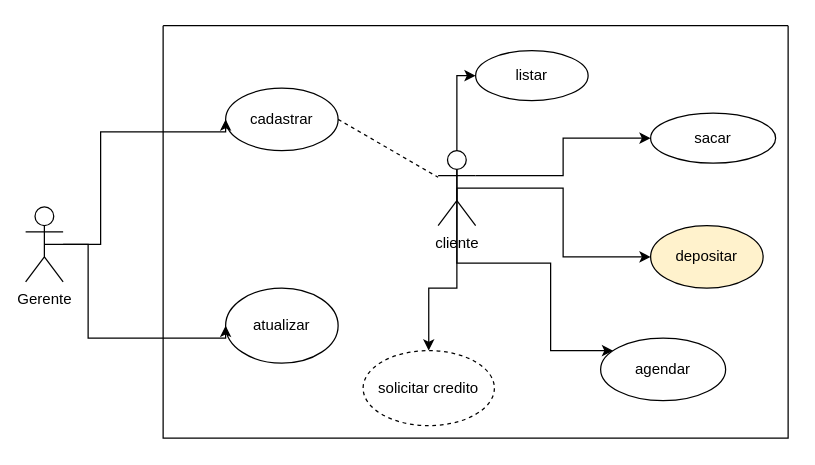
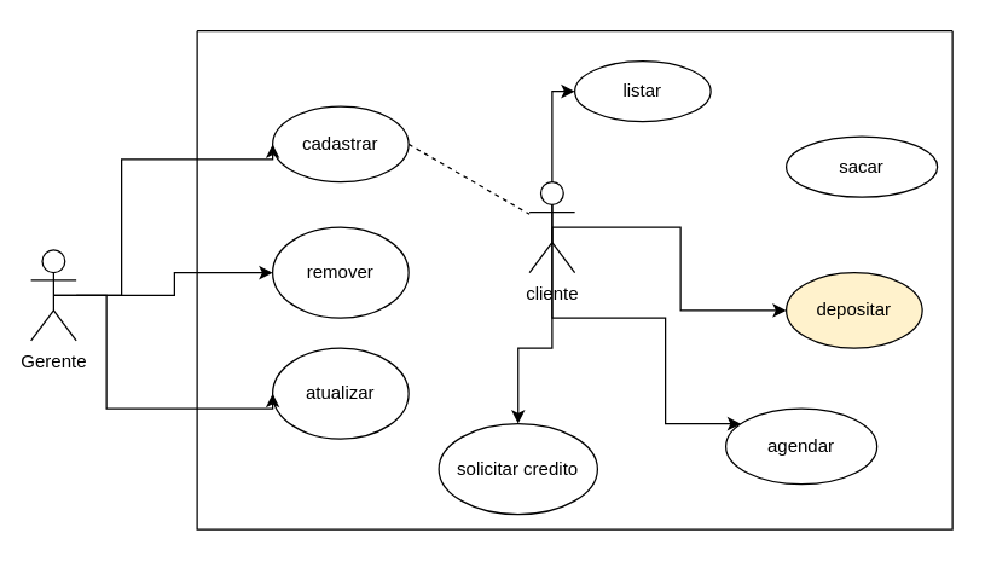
- <mxCell id="6" style="edgeStyle=orthogonalEdgeStyle;rounded=0;orthogonalLoop=1;jettySize=auto;html=1;exitX=1;exitY=0.333;exitDx=0;exitDy=0;exitPerimeter=0;" parent="4" source="10" target="19" edge="1"><mxGeometry relative="1" as="geometry" /></mxCell>
+ <mxCell id="2" style="edgeStyle=orthogonalEdgeStyle;rounded=0;orthogonalLoop=1;jettySize=auto;html=1;exitX=0.5;exitY=0.5;exitDx=0;exitDy=0;exitPerimeter=0;" parent="1" source="3" target="12" edge="1"><mxGeometry relative="1" as="geometry" /></mxCell>
+ <mxCell id="12" value="remover" style="ellipse;whiteSpace=wrap;html=1;" parent="4" vertex="1"><mxGeometry x="50" y="130" width="90" height="60" as="geometry" /></mxCell>
- <mxCell id="18" value="solicitar credito" style="ellipse;whiteSpace=wrap;html=1;dashed=1;" parent="4" vertex="1"><mxGeometry x="160" y="260" width="105" height="60" as="geometry" /></mxCell>
+ <mxCell id="18" value="solicitar credito" style="ellipse;whiteSpace=wrap;html=1;" parent="4" vertex="1"><mxGeometry x="160" y="260" width="105" height="60" as="geometry" /></mxCell>
